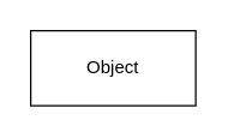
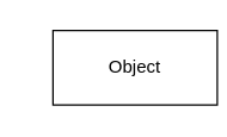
- <mxCell id="2" value="Object" style="html=1;whiteSpace=wrap;" parent="1" vertex="1"><mxGeometry x="20" y="20" width="110" height="50" as="geometry" /></mxCell>
+ <mxCell id="2" value="Object" style="html=1;whiteSpace=wrap;" parent="1" vertex="1"><mxGeometry x="35" y="20" width="110" height="50" as="geometry" /></mxCell>
